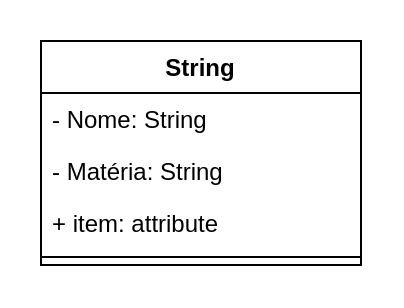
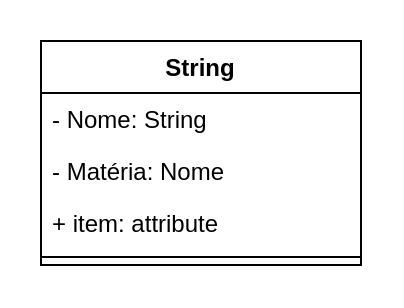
- <mxCell id="4" value="- Matéria: String" style="text;strokeColor=none;fillColor=none;align=left;verticalAlign=top;spacingLeft=4;spacingRight=4;overflow=hidden;rotatable=0;points=[[0,0.5],[1,0.5]];portConstraint=eastwest;whiteSpace=wrap;html=1;" vertex="1" parent="2"><mxGeometry y="52" width="160" height="26" as="geometry" /></mxCell>
+ <mxCell id="4" value="- Matéria: Nome" style="text;strokeColor=none;fillColor=none;align=left;verticalAlign=top;spacingLeft=4;spacingRight=4;overflow=hidden;rotatable=0;points=[[0,0.5],[1,0.5]];portConstraint=eastwest;whiteSpace=wrap;html=1;" vertex="1" parent="2"><mxGeometry y="52" width="160" height="26" as="geometry" /></mxCell>
